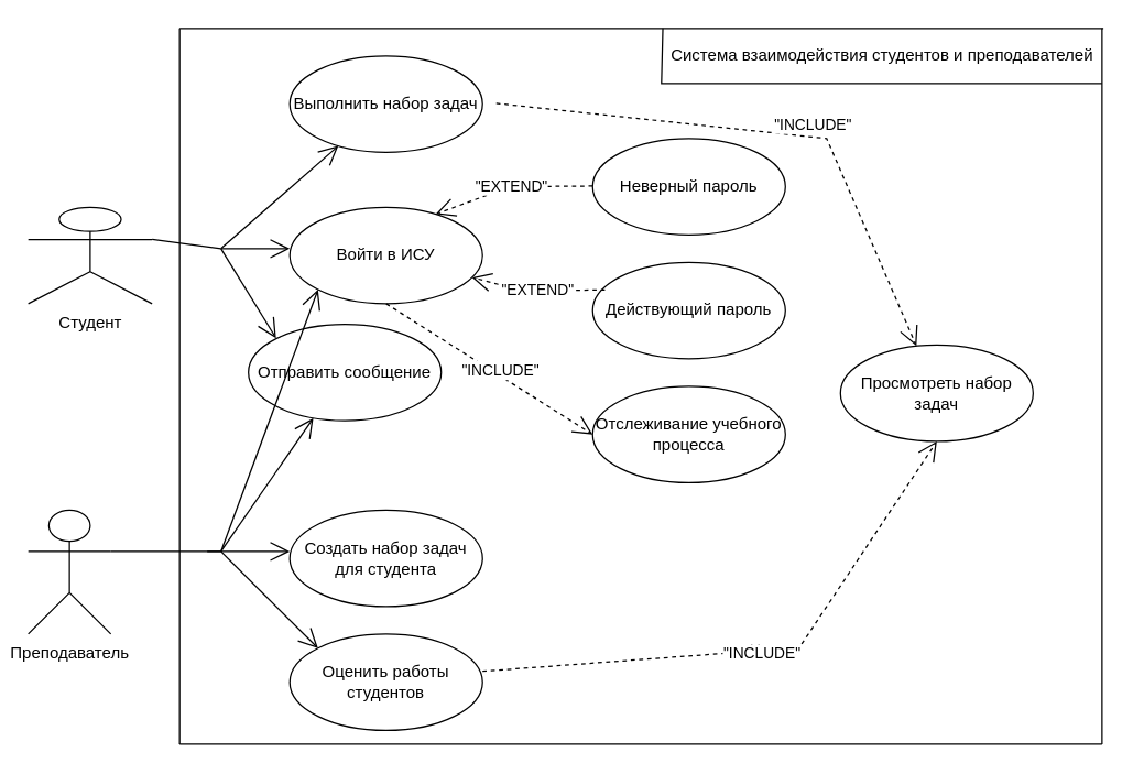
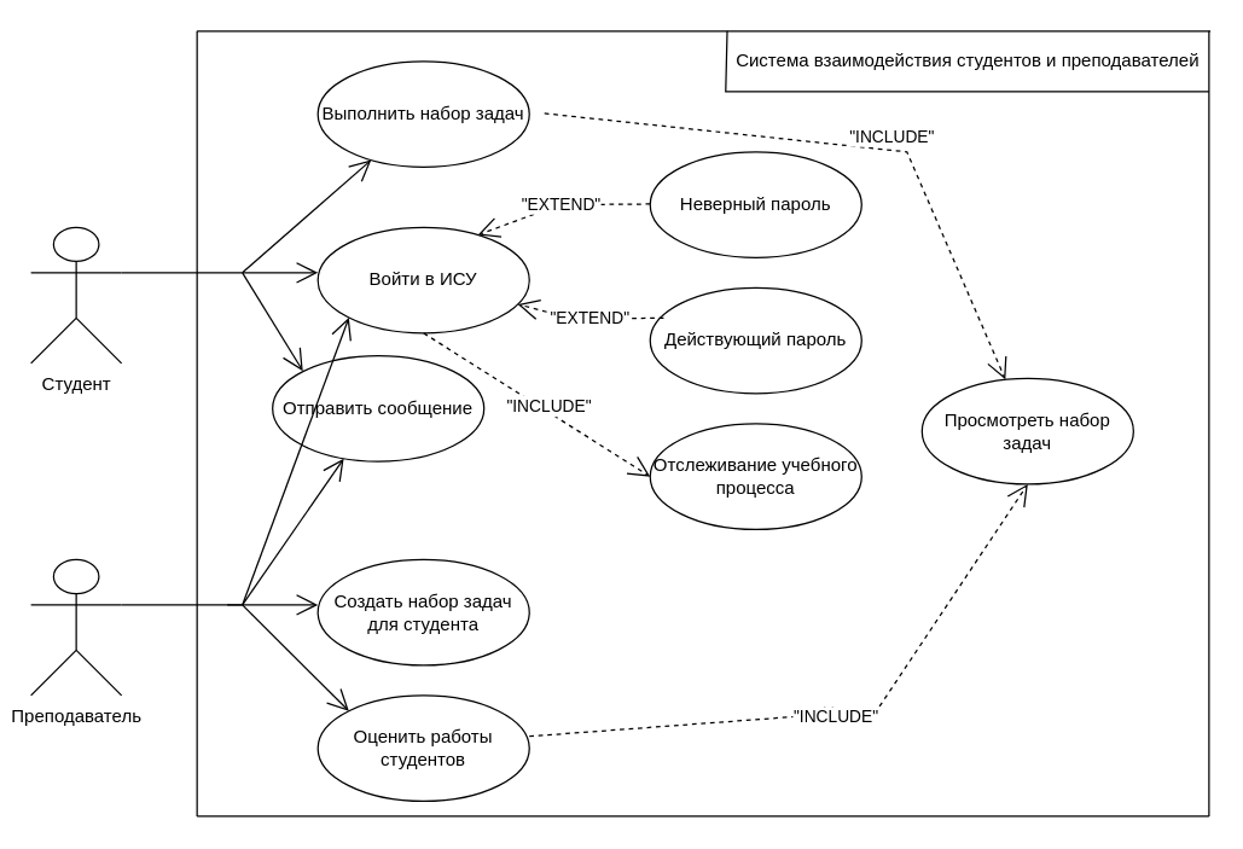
- <mxCell id="2" value="Студент" style="shape=umlActor;verticalLabelPosition=bottom;verticalAlign=top;html=1;" vertex="1" parent="1"><mxGeometry x="20" y="150" width="90" height="70" as="geometry" /></mxCell>
+ <mxCell id="2" value="Студент" style="shape=umlActor;verticalLabelPosition=bottom;verticalAlign=top;html=1;" vertex="1" parent="1"><mxGeometry x="20" y="150" width="60" height="90" as="geometry" /></mxCell>
